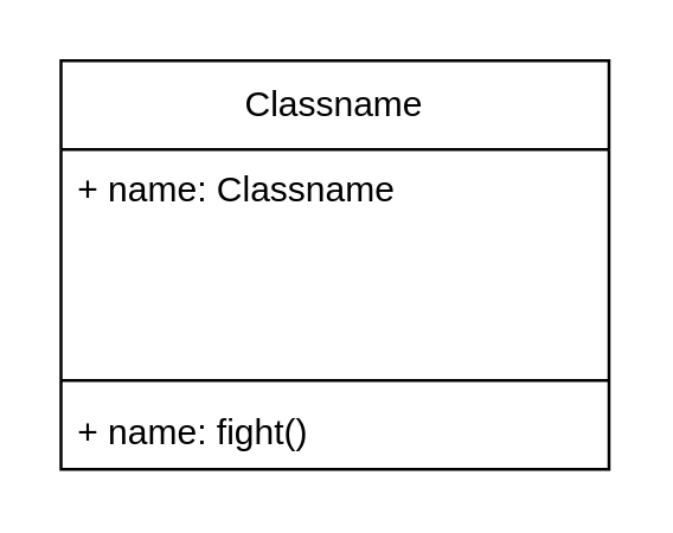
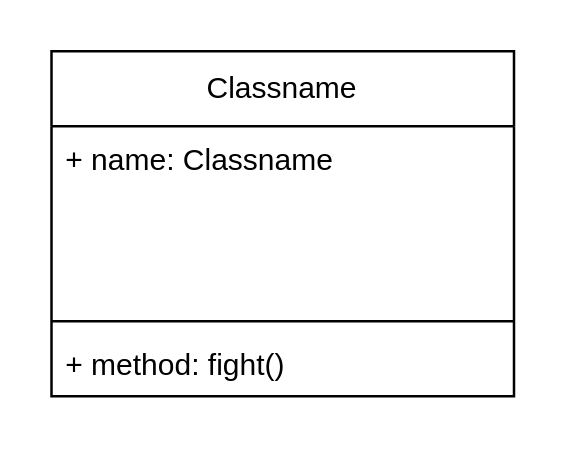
- <mxCell id="5" value="+ name: fight()" style="text;strokeColor=none;fillColor=none;align=left;verticalAlign=top;spacingLeft=4;spacingRight=4;overflow=hidden;rotatable=0;points=[[0,0.5],[1,0.5]];portConstraint=eastwest;whiteSpace=wrap;html=1;" vertex="1" parent="2"><mxGeometry y="112" width="185" height="26" as="geometry" /></mxCell>
+ <mxCell id="5" value="+ method: fight()" style="text;strokeColor=none;fillColor=none;align=left;verticalAlign=top;spacingLeft=4;spacingRight=4;overflow=hidden;rotatable=0;points=[[0,0.5],[1,0.5]];portConstraint=eastwest;whiteSpace=wrap;html=1;" vertex="1" parent="2"><mxGeometry y="112" width="185" height="26" as="geometry" /></mxCell>
